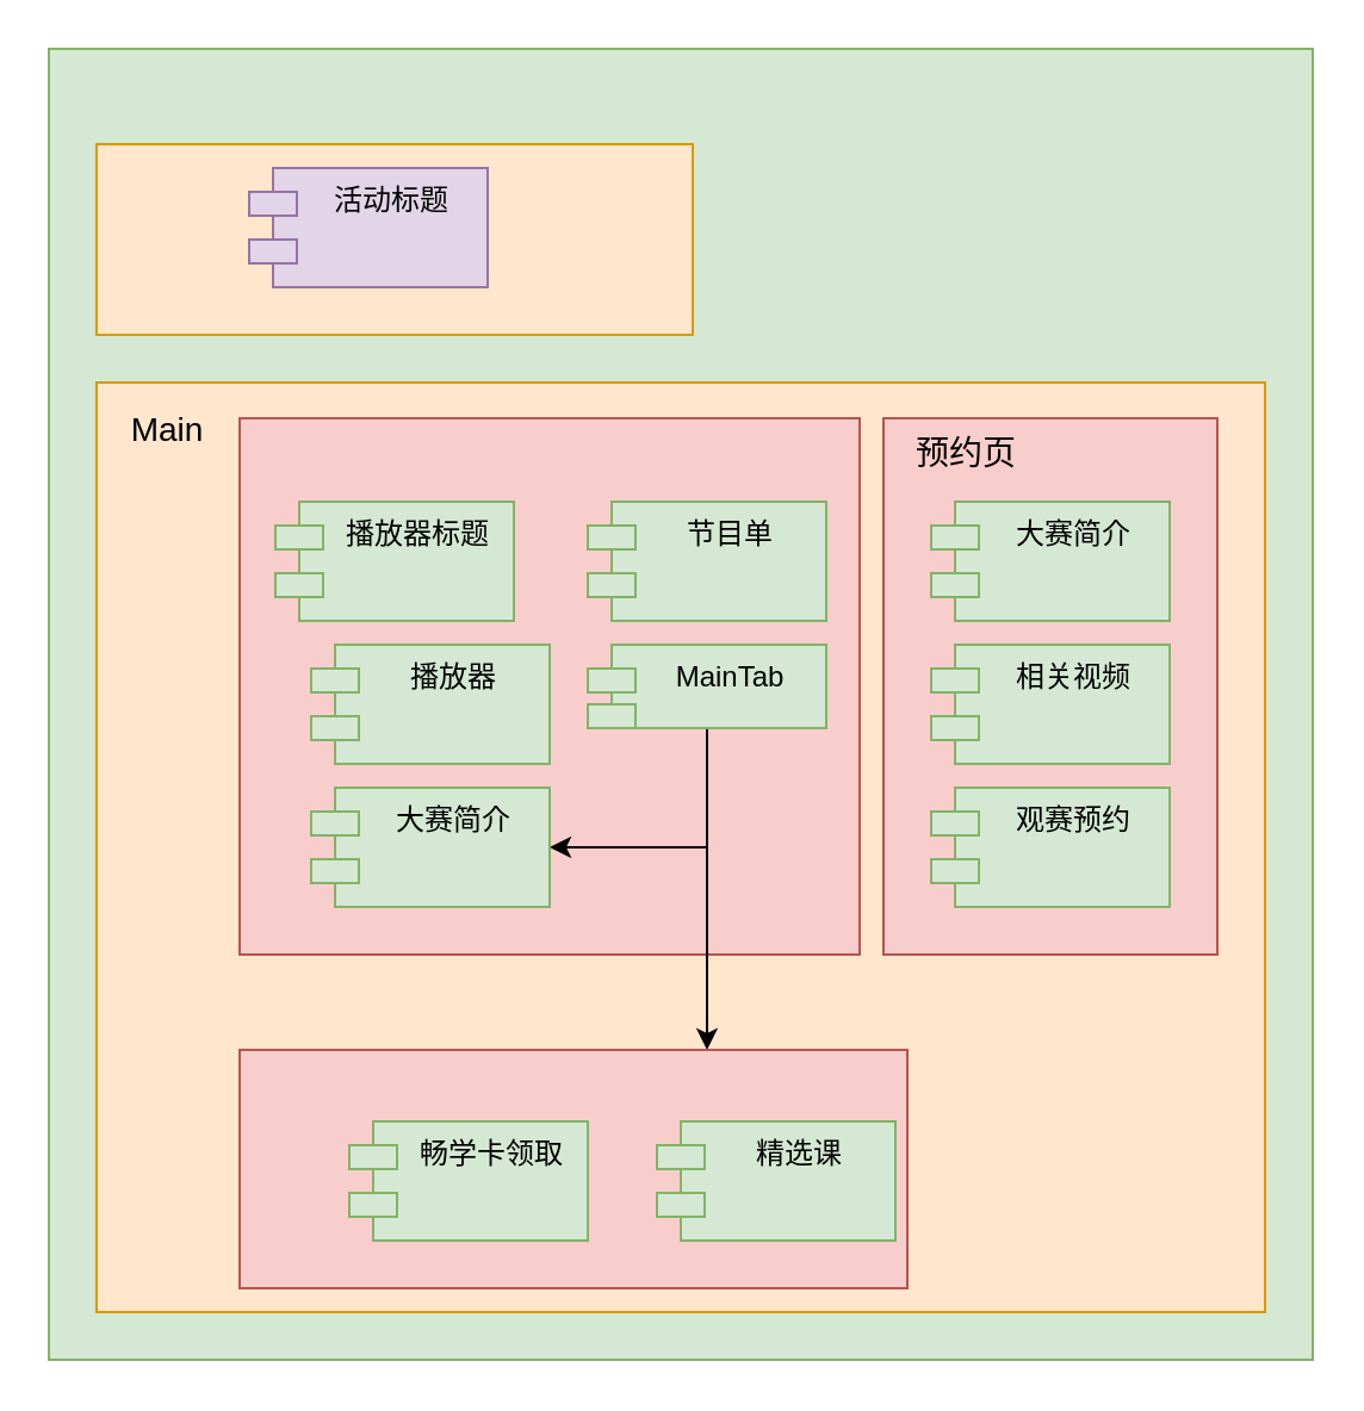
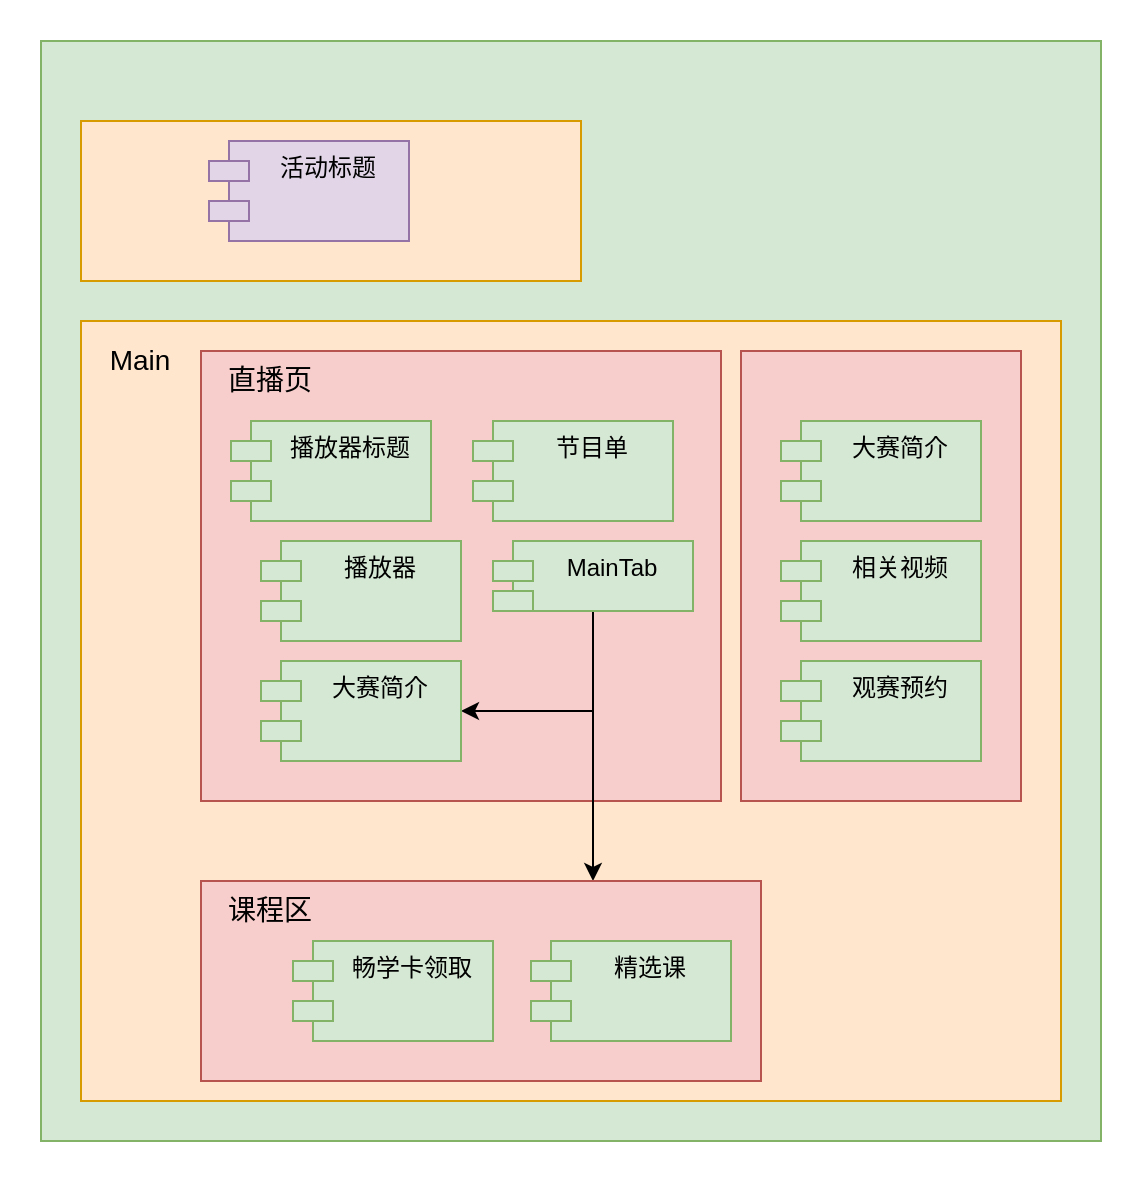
+ <mxCell id="14" value="&lt;span style=&quot;font-size: 14px&quot;&gt;直播页&lt;/span&gt;" style="text;html=1;strokeColor=none;fillColor=none;align=center;verticalAlign=middle;whiteSpace=wrap;rounded=0;" vertex="1" parent="1"><mxGeometry x="110" y="180" width="50" height="20" as="geometry" /></mxCell>
- <mxCell id="16" value="&lt;span style=&quot;font-size: 14px&quot;&gt;预约页&lt;/span&gt;" style="text;html=1;strokeColor=none;fillColor=none;align=center;verticalAlign=middle;whiteSpace=wrap;rounded=0;" vertex="1" parent="1"><mxGeometry x="380" y="180" width="50" height="20" as="geometry" /></mxCell>
- <mxCell id="10" value="节目单" style="shape=module;align=left;spacingLeft=20;align=center;verticalAlign=top;fillColor=#d5e8d4;strokeColor=#82b366;" vertex="1" parent="1"><mxGeometry x="246" y="210" width="100" height="50" as="geometry" /></mxCell>
+ <mxCell id="10" value="节目单" style="shape=module;align=left;spacingLeft=20;align=center;verticalAlign=top;fillColor=#d5e8d4;strokeColor=#82b366;" vertex="1" parent="1"><mxGeometry x="236" y="210" width="100" height="50" as="geometry" /></mxCell>
+ <mxCell id="21" value="&lt;span style=&quot;font-size: 14px&quot;&gt;课程区&lt;/span&gt;" style="text;html=1;strokeColor=none;fillColor=none;align=center;verticalAlign=middle;whiteSpace=wrap;rounded=0;" vertex="1" parent="1"><mxGeometry x="110" y="445" width="50" height="20" as="geometry" /></mxCell>
- <mxCell id="20" value="精选课" style="shape=module;align=left;spacingLeft=20;align=center;verticalAlign=top;fillColor=#d5e8d4;strokeColor=#82b366;" vertex="1" parent="1"><mxGeometry x="275" y="470" width="100" height="50" as="geometry" /></mxCell>
+ <mxCell id="20" value="精选课" style="shape=module;align=left;spacingLeft=20;align=center;verticalAlign=top;fillColor=#d5e8d4;strokeColor=#82b366;" vertex="1" parent="1"><mxGeometry x="265" y="470" width="100" height="50" as="geometry" /></mxCell>
